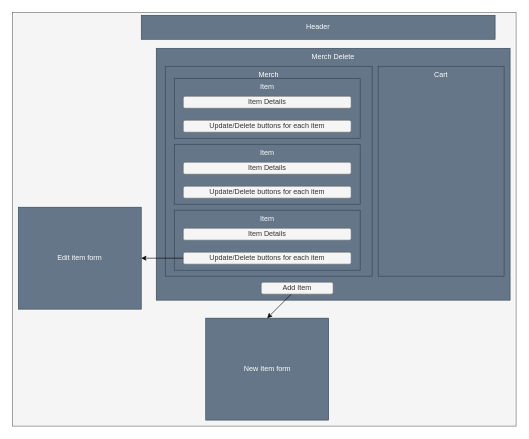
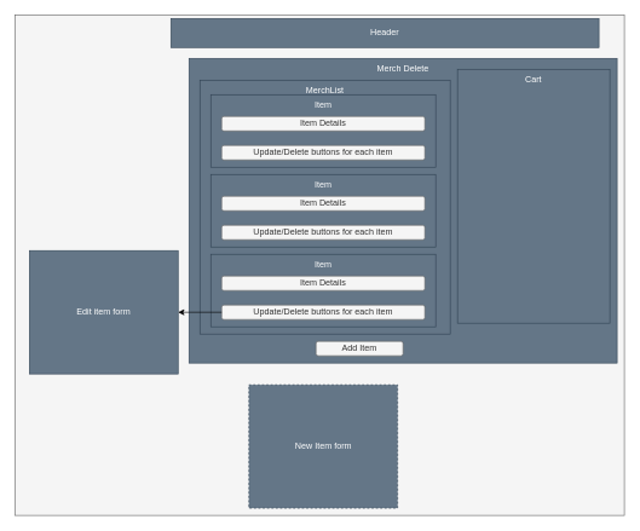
- <mxCell id="5" value="Merch" style="whiteSpace=wrap;html=1;rounded=0;fontColor=#ffffff;strokeColor=#314354;fillColor=#647687;verticalAlign=top;" parent="1" vertex="1"><mxGeometry x="275" y="110" width="345" height="350" as="geometry" /></mxCell>
+ <mxCell id="5" value="MerchList" style="whiteSpace=wrap;html=1;rounded=0;fontColor=#ffffff;strokeColor=#314354;fillColor=#647687;verticalAlign=top;" parent="1" vertex="1"><mxGeometry x="275" y="110" width="345" height="350" as="geometry" /></mxCell>
- <mxCell id="18" value="Cart" style="rounded=0;whiteSpace=wrap;html=1;verticalAlign=top;fillColor=#647687;strokeColor=#314354;fontColor=#ffffff;" parent="1" vertex="1"><mxGeometry x="630" y="110" width="210" height="350" as="geometry" /></mxCell>
+ <mxCell id="18" value="Cart" style="rounded=0;whiteSpace=wrap;html=1;verticalAlign=top;fillColor=#647687;strokeColor=#314354;fontColor=#ffffff;" parent="1" vertex="1"><mxGeometry x="630" y="95" width="210" height="350" as="geometry" /></mxCell>
- <mxCell id="22" value="Edit item form" style="rounded=0;whiteSpace=wrap;html=1;fillColor=#647687;strokeColor=#314354;fontColor=#ffffff;" vertex="1" parent="1"><mxGeometry x="30" y="345" width="205" height="170" as="geometry" /></mxCell>
+ <mxCell id="22" value="Edit item form" style="rounded=0;whiteSpace=wrap;html=1;fillColor=#647687;strokeColor=#314354;fontColor=#ffffff;" vertex="1" parent="1"><mxGeometry x="40" y="345" width="205" height="170" as="geometry" /></mxCell>
- <mxCell id="20" value="" style="edgeStyle=none;html=1;entryX=0.5;entryY=0;entryDx=0;entryDy=0;strokeColor=#000000;" edge="1" parent="1" source="19" target="21"><mxGeometry relative="1" as="geometry"><mxPoint x="620" y="740" as="sourcePoint" /></mxGeometry></mxCell>
- <mxCell id="21" value="New Item form" style="rounded=0;whiteSpace=wrap;html=1;fillColor=#647687;strokeColor=#314354;fontColor=#ffffff;" vertex="1" parent="1"><mxGeometry x="342.5" y="530" width="205" height="170" as="geometry" /></mxCell>
+ <mxCell id="21" value="New Item form" style="rounded=0;whiteSpace=wrap;html=1;fillColor=#647687;strokeColor=#314354;fontColor=#ffffff;dashed=1;" vertex="1" parent="1"><mxGeometry x="342.5" y="530" width="205" height="170" as="geometry" /></mxCell>
